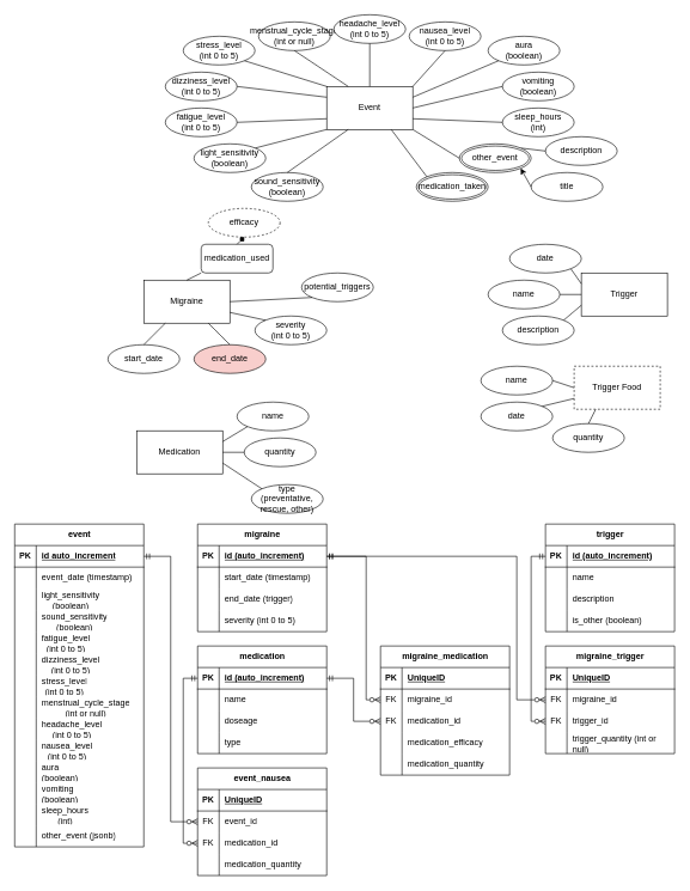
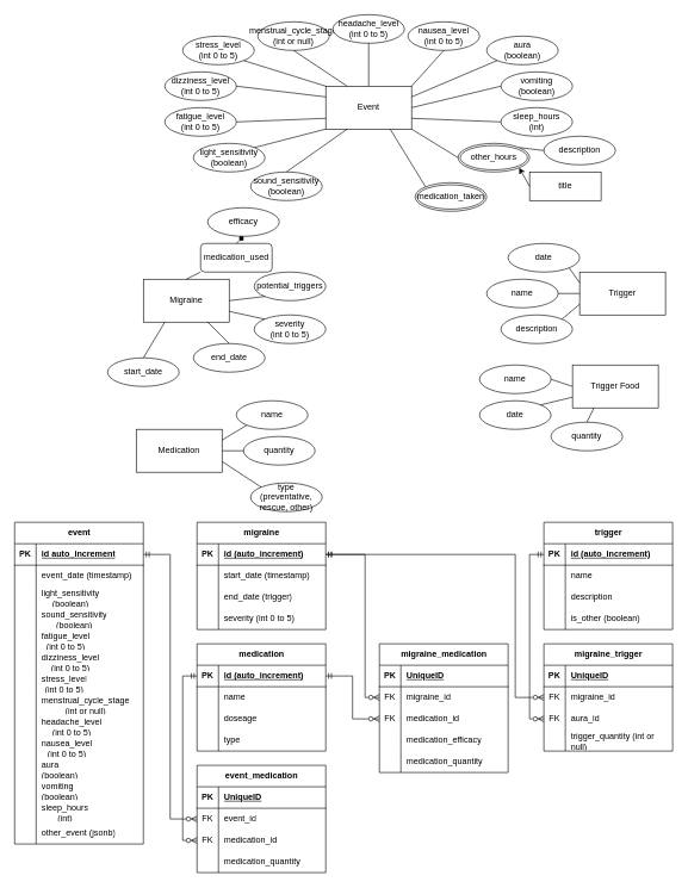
- <mxCell id="21" value="other_event" style="ellipse;shape=doubleEllipse;margin=3;whiteSpace=wrap;html=1;align=center;" parent="1" vertex="1"><mxGeometry x="640" y="200" width="100" height="40" as="geometry" /></mxCell>
+ <mxCell id="21" value="other_hours" style="ellipse;shape=doubleEllipse;margin=3;whiteSpace=wrap;html=1;align=center;" parent="1" vertex="1"><mxGeometry x="640" y="200" width="100" height="40" as="geometry" /></mxCell>
- <mxCell id="35" value="medication_taken" style="ellipse;shape=doubleEllipse;margin=3;whiteSpace=wrap;html=1;align=center;" parent="1" vertex="1"><mxGeometry x="580" y="240" width="100" height="40" as="geometry" /></mxCell>
+ <mxCell id="35" value="medication_taken" style="ellipse;shape=doubleEllipse;margin=3;whiteSpace=wrap;html=1;align=center;" parent="1" vertex="1"><mxGeometry x="580" y="255" width="100" height="40" as="geometry" /></mxCell>
- <mxCell id="17" value="title" style="ellipse;whiteSpace=wrap;html=1;align=center;" parent="1" vertex="1"><mxGeometry x="740" y="240" width="100" height="40" as="geometry" /></mxCell>
+ <mxCell id="17" value="title" style="whiteSpace=wrap;html=1;align=center;rounded=0;" parent="1" vertex="1"><mxGeometry x="740" y="240" width="100" height="40" as="geometry" /></mxCell>
- <mxCell id="38" value="efficacy" style="ellipse;whiteSpace=wrap;html=1;align=center;dashed=1;" parent="1" vertex="1"><mxGeometry x="290" y="290" width="100" height="40" as="geometry" /></mxCell>
+ <mxCell id="38" value="efficacy" style="ellipse;whiteSpace=wrap;html=1;align=center;" parent="1" vertex="1"><mxGeometry x="290" y="290" width="100" height="40" as="geometry" /></mxCell>
- <mxCell id="25" value="potential_triggers" style="ellipse;whiteSpace=wrap;html=1;align=center;" parent="1" vertex="1"><mxGeometry x="420" y="380" width="100" height="40" as="geometry" /></mxCell>
+ <mxCell id="25" value="potential_triggers" style="ellipse;whiteSpace=wrap;html=1;align=center;" parent="1" vertex="1"><mxGeometry x="355" y="380" width="100" height="40" as="geometry" /></mxCell>
- <mxCell id="22" value="start_date" style="ellipse;whiteSpace=wrap;html=1;align=center;" parent="1" vertex="1"><mxGeometry x="150" y="480" width="100" height="40" as="geometry" /></mxCell>
+ <mxCell id="22" value="start_date" style="ellipse;whiteSpace=wrap;html=1;align=center;" parent="1" vertex="1"><mxGeometry x="150" y="500" width="100" height="40" as="geometry" /></mxCell>
- <mxCell id="23" value="end_date" style="ellipse;whiteSpace=wrap;html=1;align=center;fillColor=#f8cecc;" parent="1" vertex="1"><mxGeometry x="270" y="480" width="100" height="40" as="geometry" /></mxCell>
+ <mxCell id="23" value="end_date" style="ellipse;whiteSpace=wrap;html=1;align=center;" parent="1" vertex="1"><mxGeometry x="270" y="480" width="100" height="40" as="geometry" /></mxCell>
- <mxCell id="5" value="Trigger Food" style="rounded=0;whiteSpace=wrap;html=1;dashed=1;" parent="1" vertex="1"><mxGeometry x="800" y="510" width="120" height="60" as="geometry" /></mxCell>
+ <mxCell id="5" value="Trigger Food" style="rounded=0;whiteSpace=wrap;html=1;" parent="1" vertex="1"><mxGeometry x="800" y="510" width="120" height="60" as="geometry" /></mxCell>
- <mxCell id="187" value="trigger_id" style="shape=partialRectangle;connectable=0;fillColor=none;top=0;left=0;bottom=0;right=0;align=left;spacingLeft=6;overflow=hidden;whiteSpace=wrap;html=1;" vertex="1" parent="185"><mxGeometry x="30" width="150" height="30" as="geometry"><mxRectangle width="150" height="30" as="alternateBounds" /></mxGeometry></mxCell>
+ <mxCell id="187" value="aura_id" style="shape=partialRectangle;connectable=0;fillColor=none;top=0;left=0;bottom=0;right=0;align=left;spacingLeft=6;overflow=hidden;whiteSpace=wrap;html=1;" vertex="1" parent="185"><mxGeometry x="30" width="150" height="30" as="geometry"><mxRectangle width="150" height="30" as="alternateBounds" /></mxGeometry></mxCell>
- <mxCell id="123" value="event_nausea" style="shape=table;startSize=30;container=1;collapsible=1;childLayout=tableLayout;fixedRows=1;rowLines=0;fontStyle=1;align=center;resizeLast=1;html=1;" vertex="1" parent="1"><mxGeometry x="275" y="1070" width="180" height="150" as="geometry" /></mxCell>
+ <mxCell id="123" value="event_medication" style="shape=table;startSize=30;container=1;collapsible=1;childLayout=tableLayout;fixedRows=1;rowLines=0;fontStyle=1;align=center;resizeLast=1;html=1;" vertex="1" parent="1"><mxGeometry x="275" y="1070" width="180" height="150" as="geometry" /></mxCell>
